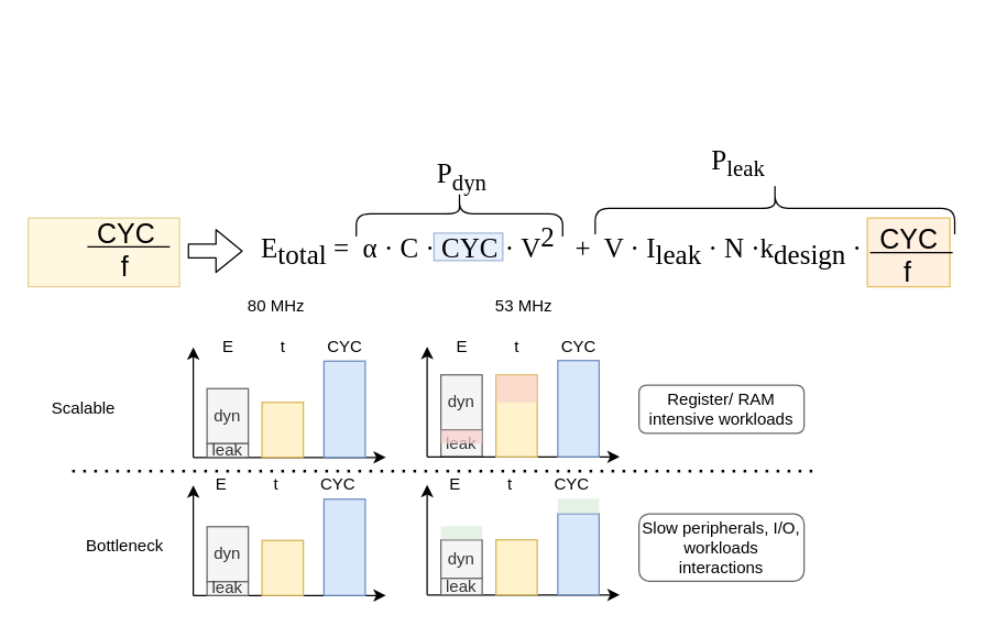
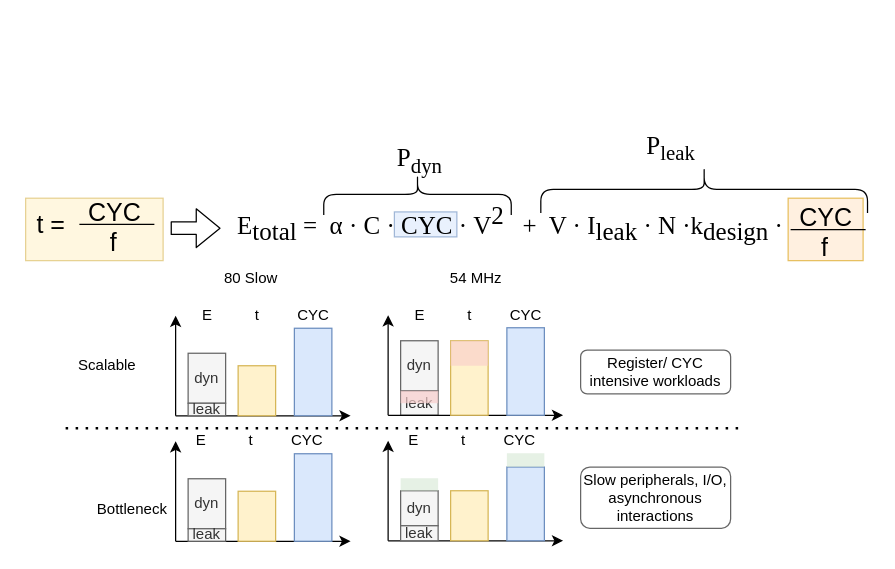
+ <mxCell id="61" value="t =" style="text;html=1;align=center;verticalAlign=middle;resizable=0;points=[];autosize=1;strokeColor=none;fillColor=none;fontSize=20;" parent="49" vertex="1"><mxGeometry y="75.04" width="40" height="30" as="geometry" /></mxCell>
- <mxCell id="3" value="80 MHz" style="text;html=1;align=center;verticalAlign=middle;resizable=0;points=[];autosize=1;strokeColor=none;fillColor=none;" parent="1" vertex="1"><mxGeometry x="170" y="212" width="60" height="20" as="geometry" /></mxCell>
+ <mxCell id="3" value="80 Slow" style="text;html=1;align=center;verticalAlign=middle;resizable=0;points=[];autosize=1;strokeColor=none;fillColor=none;" parent="1" vertex="1"><mxGeometry x="170" y="212" width="60" height="20" as="geometry" /></mxCell>
- <mxCell id="4" value="53 MHz" style="text;html=1;align=center;verticalAlign=middle;resizable=0;points=[];autosize=1;strokeColor=none;fillColor=none;" parent="1" vertex="1"><mxGeometry x="350" y="212" width="60" height="20" as="geometry" /></mxCell>
+ <mxCell id="4" value="54 MHz" style="text;html=1;align=center;verticalAlign=middle;resizable=0;points=[];autosize=1;strokeColor=none;fillColor=none;" parent="1" vertex="1"><mxGeometry x="350" y="212" width="60" height="20" as="geometry" /></mxCell>
- <mxCell id="14" value="Scalable" style="text;html=1;align=center;verticalAlign=middle;resizable=0;points=[];autosize=1;strokeColor=none;fillColor=none;" parent="1" vertex="1"><mxGeometry x="30" y="287" width="60" height="20" as="geometry" /></mxCell>
+ <mxCell id="14" value="Scalable" style="text;html=1;align=center;verticalAlign=middle;resizable=0;points=[];autosize=1;strokeColor=none;fillColor=none;" parent="1" vertex="1"><mxGeometry x="55" y="282" width="60" height="20" as="geometry" /></mxCell>
- <mxCell id="47" value="Register/ RAM intensive workloads" style="rounded=1;whiteSpace=wrap;html=1;strokeColor=default;fillColor=default;gradientColor=#ffffff;opacity=60;" parent="1" vertex="1"><mxGeometry x="464" y="279.5" width="120" height="35" as="geometry" /></mxCell>
+ <mxCell id="47" value="Register/ CYC intensive workloads" style="rounded=1;whiteSpace=wrap;html=1;strokeColor=default;fillColor=default;gradientColor=#ffffff;opacity=60;" parent="1" vertex="1"><mxGeometry x="464" y="279.5" width="120" height="35" as="geometry" /></mxCell>
- <mxCell id="35" value="Bottleneck" style="text;html=1;align=center;verticalAlign=middle;resizable=0;points=[];autosize=1;strokeColor=none;fillColor=none;" parent="1" vertex="1"><mxGeometry x="55" y="387" width="70" height="20" as="geometry" /></mxCell>
+ <mxCell id="35" value="Bottleneck" style="text;html=1;align=center;verticalAlign=middle;resizable=0;points=[];autosize=1;strokeColor=none;fillColor=none;" parent="1" vertex="1"><mxGeometry x="70" y="397" width="70" height="20" as="geometry" /></mxCell>
- <mxCell id="48" value="Slow peripherals, I/O, workloads interactions" style="rounded=1;whiteSpace=wrap;html=1;strokeColor=default;fillColor=default;gradientColor=#ffffff;opacity=60;" parent="1" vertex="1"><mxGeometry x="464" y="373" width="120" height="49" as="geometry" /></mxCell>
+ <mxCell id="48" value="Slow peripherals, I/O, asynchronous interactions" style="rounded=1;whiteSpace=wrap;html=1;strokeColor=default;fillColor=default;gradientColor=#ffffff;opacity=60;" parent="1" vertex="1"><mxGeometry x="464" y="373" width="120" height="49" as="geometry" /></mxCell>
